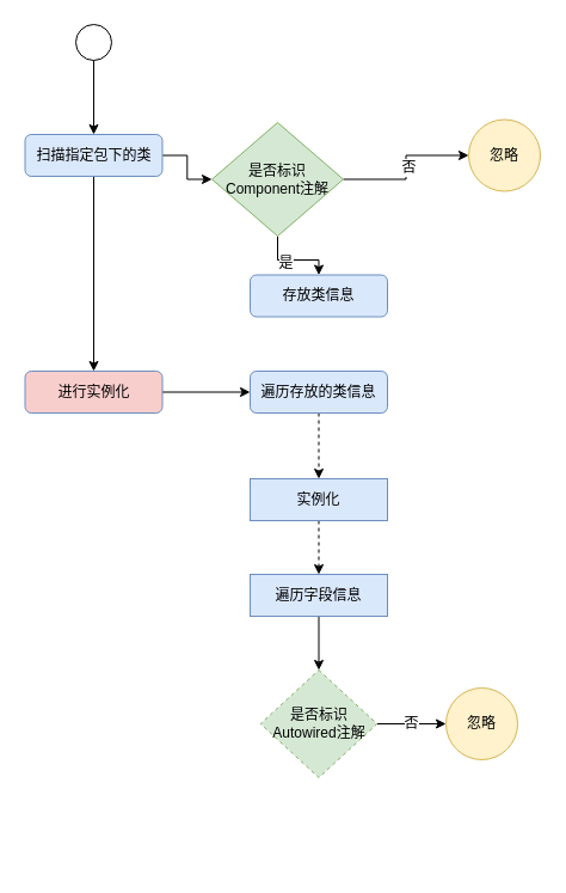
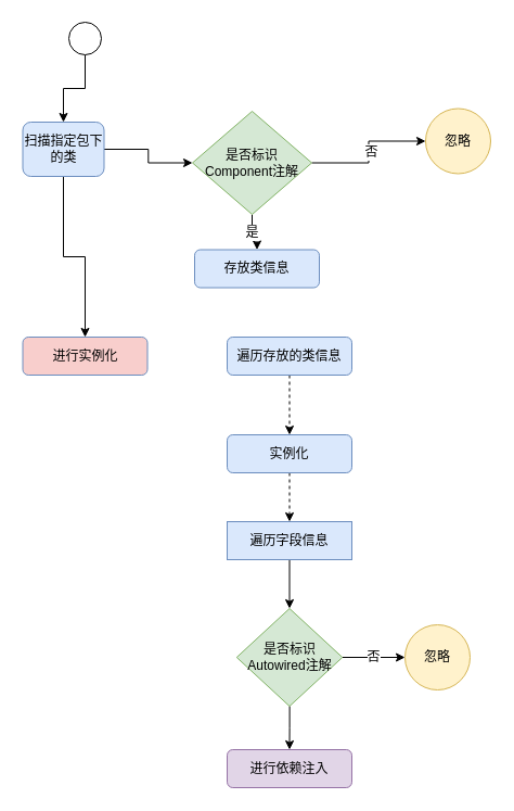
- <mxCell id="6" value="扫描指定包下的类" style="rounded=1;whiteSpace=wrap;html=1;fillColor=#dae8fc;strokeColor=#6c8ebf;" parent="1" vertex="1"><mxGeometry x="20.5" y="112" width="115" height="35" as="geometry" /></mxCell>
+ <mxCell id="6" value="扫描指定包下的类" style="rounded=1;whiteSpace=wrap;html=1;fillColor=#dae8fc;strokeColor=#6c8ebf;" parent="1" vertex="1"><mxGeometry x="20.5" y="112" width="75" height="50" as="geometry" /></mxCell>
- <mxCell id="15" value="存放类信息" style="whiteSpace=wrap;html=1;rounded=1;sketch=0;fillColor=#dae8fc;strokeColor=#6c8ebf;" parent="1" vertex="1"><mxGeometry x="209" y="229.5" width="115" height="35" as="geometry" /></mxCell>
+ <mxCell id="15" value="存放类信息" style="whiteSpace=wrap;html=1;rounded=1;sketch=0;fillColor=#dae8fc;strokeColor=#6c8ebf;" parent="1" vertex="1"><mxGeometry x="179" y="229.5" width="115" height="35" as="geometry" /></mxCell>
- <mxCell id="7" value="" style="edgeStyle=orthogonalEdgeStyle;rounded=0;orthogonalLoop=1;jettySize=auto;html=1;fontSize=12;" parent="1" source="8" target="17" edge="1"><mxGeometry relative="1" as="geometry" /></mxCell>
- <mxCell id="19" value="实例化" style="whiteSpace=wrap;html=1;fillColor=#dae8fc;strokeColor=#6c8ebf;rounded=0;" parent="1" vertex="1"><mxGeometry x="209" y="400" width="115" height="35" as="geometry" /></mxCell>
+ <mxCell id="19" value="实例化" style="whiteSpace=wrap;html=1;rounded=1;fillColor=#dae8fc;strokeColor=#6c8ebf;" parent="1" vertex="1"><mxGeometry x="209" y="400" width="115" height="35" as="geometry" /></mxCell>
- <mxCell id="22" value="是否标识Autowired注解" style="rhombus;whiteSpace=wrap;html=1;rounded=0;fillColor=#d5e8d4;strokeColor=#82b366;dashed=1;" parent="1" vertex="1"><mxGeometry x="217.75" y="560" width="97.5" height="90" as="geometry" /></mxCell>
+ <mxCell id="22" value="是否标识Autowired注解" style="rhombus;whiteSpace=wrap;html=1;rounded=0;fillColor=#d5e8d4;strokeColor=#82b366;" parent="1" vertex="1"><mxGeometry x="217.75" y="560" width="97.5" height="90" as="geometry" /></mxCell>
+ <mxCell id="21" value="" style="edgeStyle=orthogonalEdgeStyle;rounded=0;orthogonalLoop=1;jettySize=auto;html=1;fontSize=12;" parent="1" source="22" target="26" edge="1"><mxGeometry relative="1" as="geometry" /></mxCell>
+ <mxCell id="26" value="进行依赖注入" style="whiteSpace=wrap;html=1;rounded=1;fillColor=#e1d5e7;strokeColor=#9673a6;" parent="1" vertex="1"><mxGeometry x="209" y="690" width="115" height="35" as="geometry" /></mxCell>
